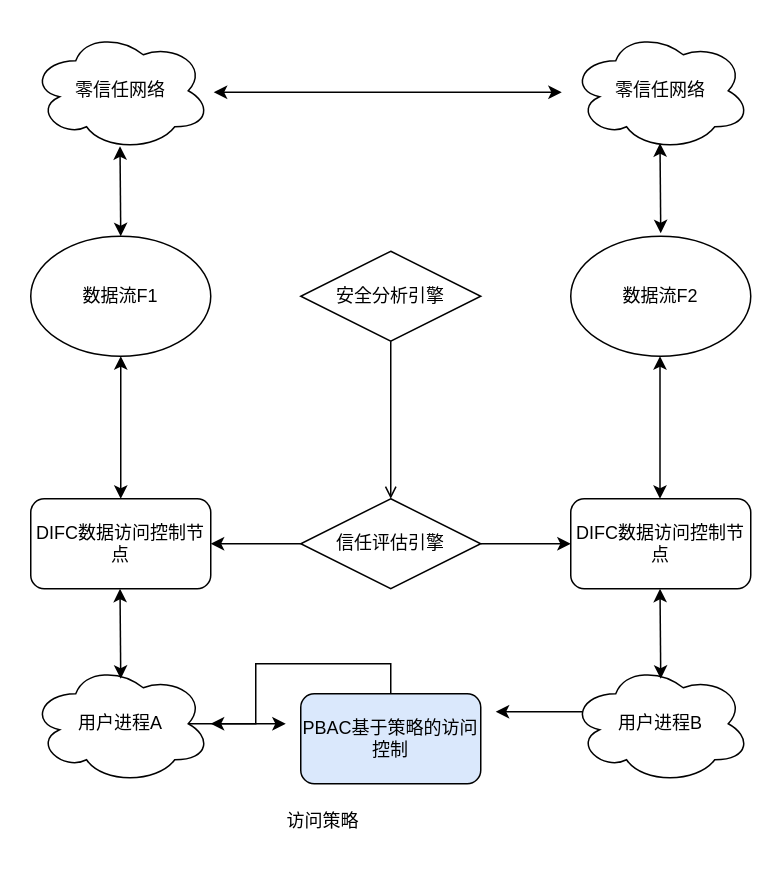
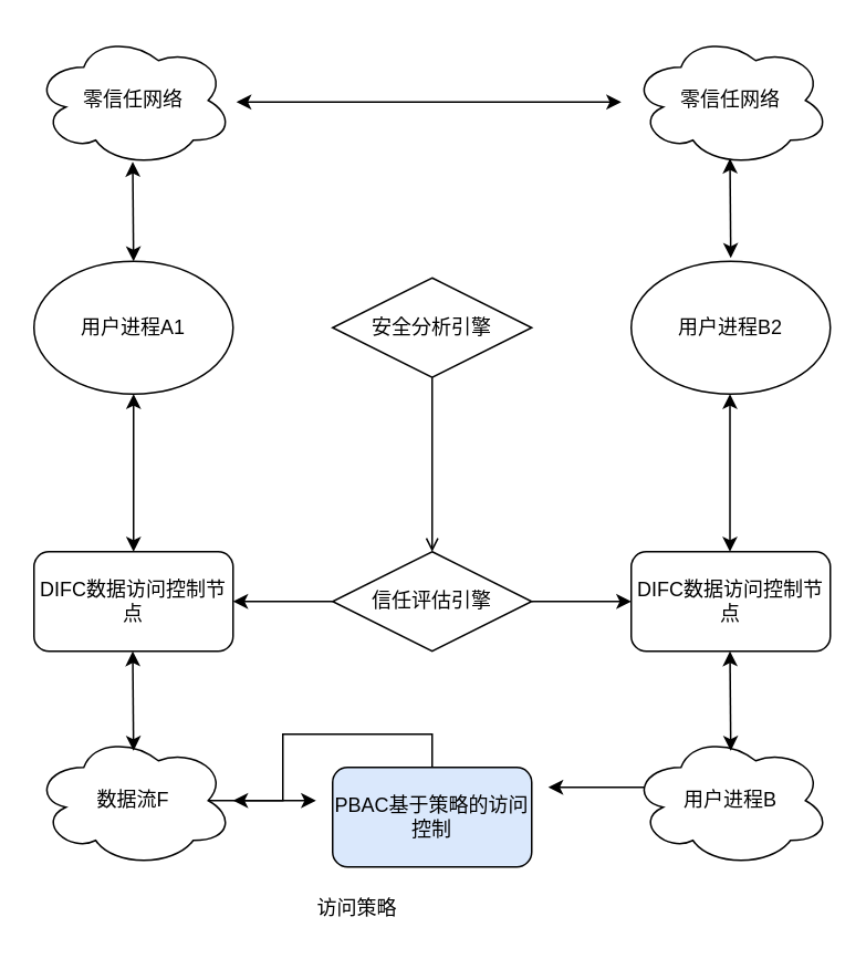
- <mxCell id="16" value="数据流F1" style="ellipse;whiteSpace=wrap;html=1;" vertex="1" parent="1"><mxGeometry x="20" y="157" width="120" height="80" as="geometry" /></mxCell>
+ <mxCell id="16" value="用户进程A1" style="ellipse;whiteSpace=wrap;html=1;" vertex="1" parent="1"><mxGeometry x="20" y="157" width="120" height="80" as="geometry" /></mxCell>
- <mxCell id="17" value="数据流F2" style="ellipse;whiteSpace=wrap;html=1;" vertex="1" parent="1"><mxGeometry x="380" y="157" width="120" height="80" as="geometry" /></mxCell>
+ <mxCell id="17" value="用户进程B2" style="ellipse;whiteSpace=wrap;html=1;" vertex="1" parent="1"><mxGeometry x="380" y="157" width="120" height="80" as="geometry" /></mxCell>
- <mxCell id="11" value="用户进程A" style="ellipse;shape=cloud;whiteSpace=wrap;html=1;" vertex="1" parent="1"><mxGeometry x="20" y="442" width="120" height="80" as="geometry" /></mxCell>
+ <mxCell id="11" value="数据流F" style="ellipse;shape=cloud;whiteSpace=wrap;html=1;" vertex="1" parent="1"><mxGeometry x="20" y="442" width="120" height="80" as="geometry" /></mxCell>
